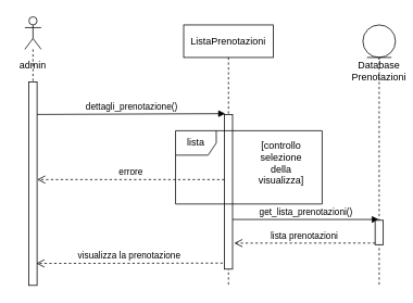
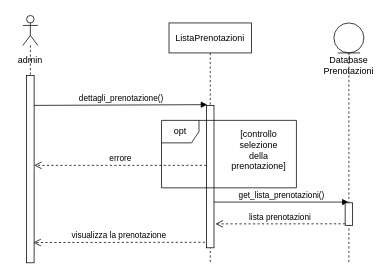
- <mxCell id="9" value="lista" style="shape=umlFrame;whiteSpace=wrap;html=1;width=50;height=30;" parent="1" vertex="1"><mxGeometry x="215" y="160" width="180" height="90" as="geometry" /></mxCell>
+ <mxCell id="9" value="opt" style="shape=umlFrame;whiteSpace=wrap;html=1;width=50;height=30;" parent="1" vertex="1"><mxGeometry x="215" y="160" width="180" height="90" as="geometry" /></mxCell>
- <mxCell id="10" value="&lt;div&gt;[controllo&lt;/div&gt;&lt;div&gt; selezione della visualizza]&lt;/div&gt;" style="text;html=1;strokeColor=none;fillColor=none;align=center;verticalAlign=middle;whiteSpace=wrap;rounded=0;" parent="1" vertex="1"><mxGeometry x="325" y="190" width="40" height="20" as="geometry" /></mxCell>
+ <mxCell id="10" value="&lt;div&gt;[controllo&lt;/div&gt;&lt;div&gt; selezione della prenotazione]&lt;/div&gt;" style="text;html=1;strokeColor=none;fillColor=none;align=center;verticalAlign=middle;whiteSpace=wrap;rounded=0;" parent="1" vertex="1"><mxGeometry x="325" y="190" width="40" height="20" as="geometry" /></mxCell>
